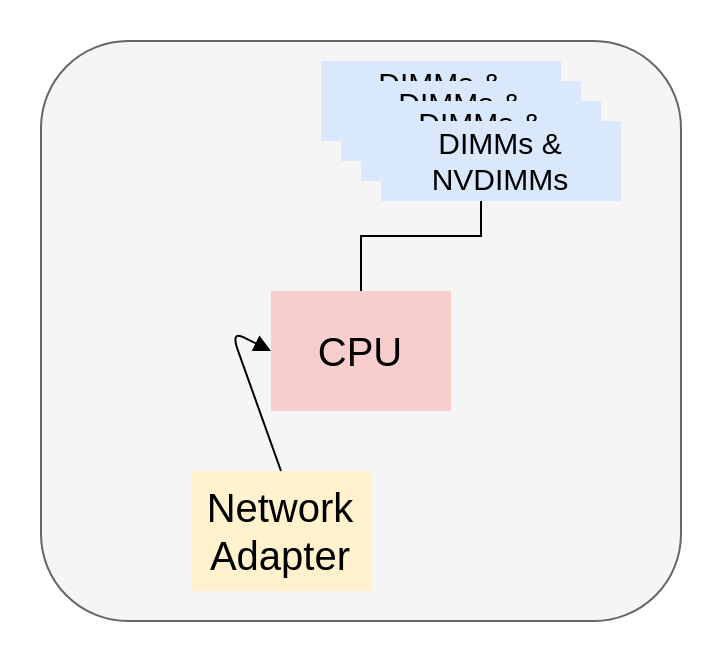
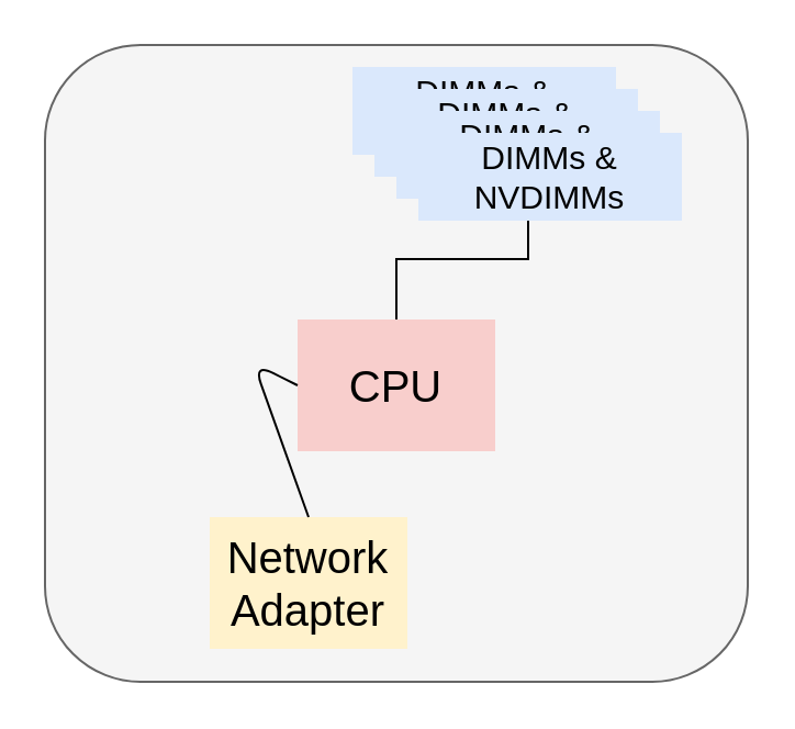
- <mxCell id="10" value="" style="endArrow=block;html=1;exitX=0.5;exitY=0;exitDx=0;exitDy=0;entryX=0;entryY=0.5;entryDx=0;entryDy=0;" edge="1" parent="1" source="9" target="4"><mxGeometry width="50" height="50" relative="1" as="geometry"><mxPoint x="50" y="220" as="sourcePoint" /><mxPoint x="100" y="170" as="targetPoint" /><Array as="points"><mxPoint x="115" y="165" /></Array></mxGeometry></mxCell>
+ <mxCell id="10" value="" style="endArrow=none;html=1;exitX=0.5;exitY=0;exitDx=0;exitDy=0;entryX=0;entryY=0.5;entryDx=0;entryDy=0;" edge="1" parent="1" source="9" target="4"><mxGeometry width="50" height="50" relative="1" as="geometry"><mxPoint x="50" y="220" as="sourcePoint" /><mxPoint x="100" y="170" as="targetPoint" /><Array as="points"><mxPoint x="115" y="165" /></Array></mxGeometry></mxCell>
